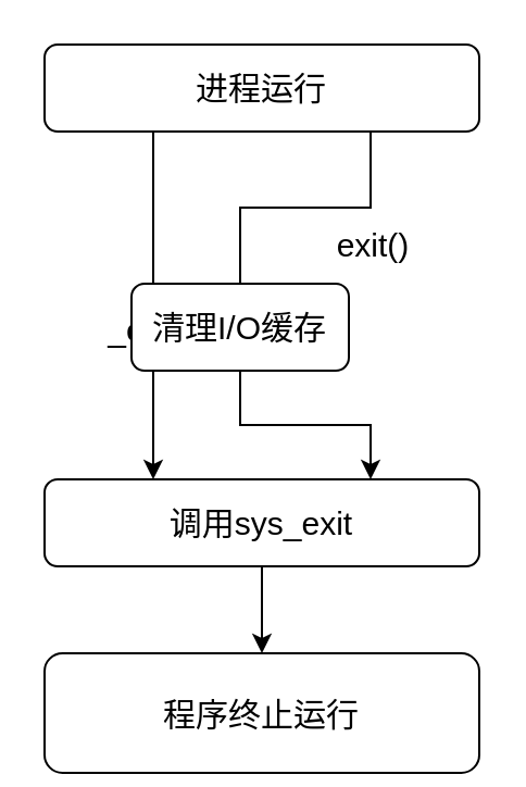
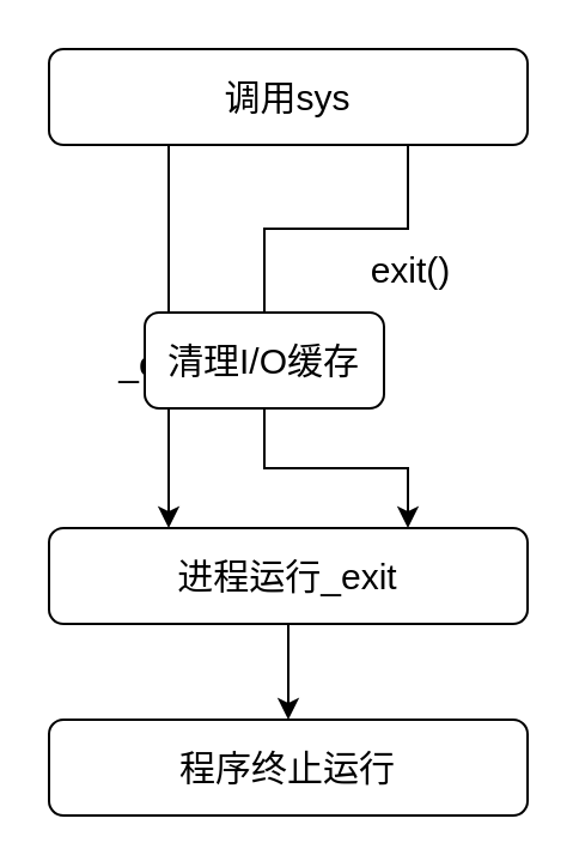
- <mxCell id="5" value="进程运行" style="rounded=1;whiteSpace=wrap;html=1;fontSize=15;" vertex="1" parent="1"><mxGeometry x="20" y="20" width="200" height="40" as="geometry" /></mxCell>
+ <mxCell id="5" value="调用sys" style="rounded=1;whiteSpace=wrap;html=1;fontSize=15;" vertex="1" parent="1"><mxGeometry x="20" y="20" width="200" height="40" as="geometry" /></mxCell>
- <mxCell id="7" value="调用sys_exit" style="rounded=1;whiteSpace=wrap;html=1;fontSize=15;" vertex="1" parent="1"><mxGeometry x="20" y="220" width="200" height="40" as="geometry" /></mxCell>
+ <mxCell id="7" value="进程运行_exit" style="rounded=1;whiteSpace=wrap;html=1;fontSize=15;" vertex="1" parent="1"><mxGeometry x="20" y="220" width="200" height="40" as="geometry" /></mxCell>
- <mxCell id="8" value="程序终止运行" style="rounded=1;whiteSpace=wrap;html=1;fontSize=15;" vertex="1" parent="1"><mxGeometry x="20" y="300" width="200" height="55" as="geometry" /></mxCell>
+ <mxCell id="8" value="程序终止运行" style="rounded=1;whiteSpace=wrap;html=1;fontSize=15;" vertex="1" parent="1"><mxGeometry x="20" y="300" width="200" height="40" as="geometry" /></mxCell>
